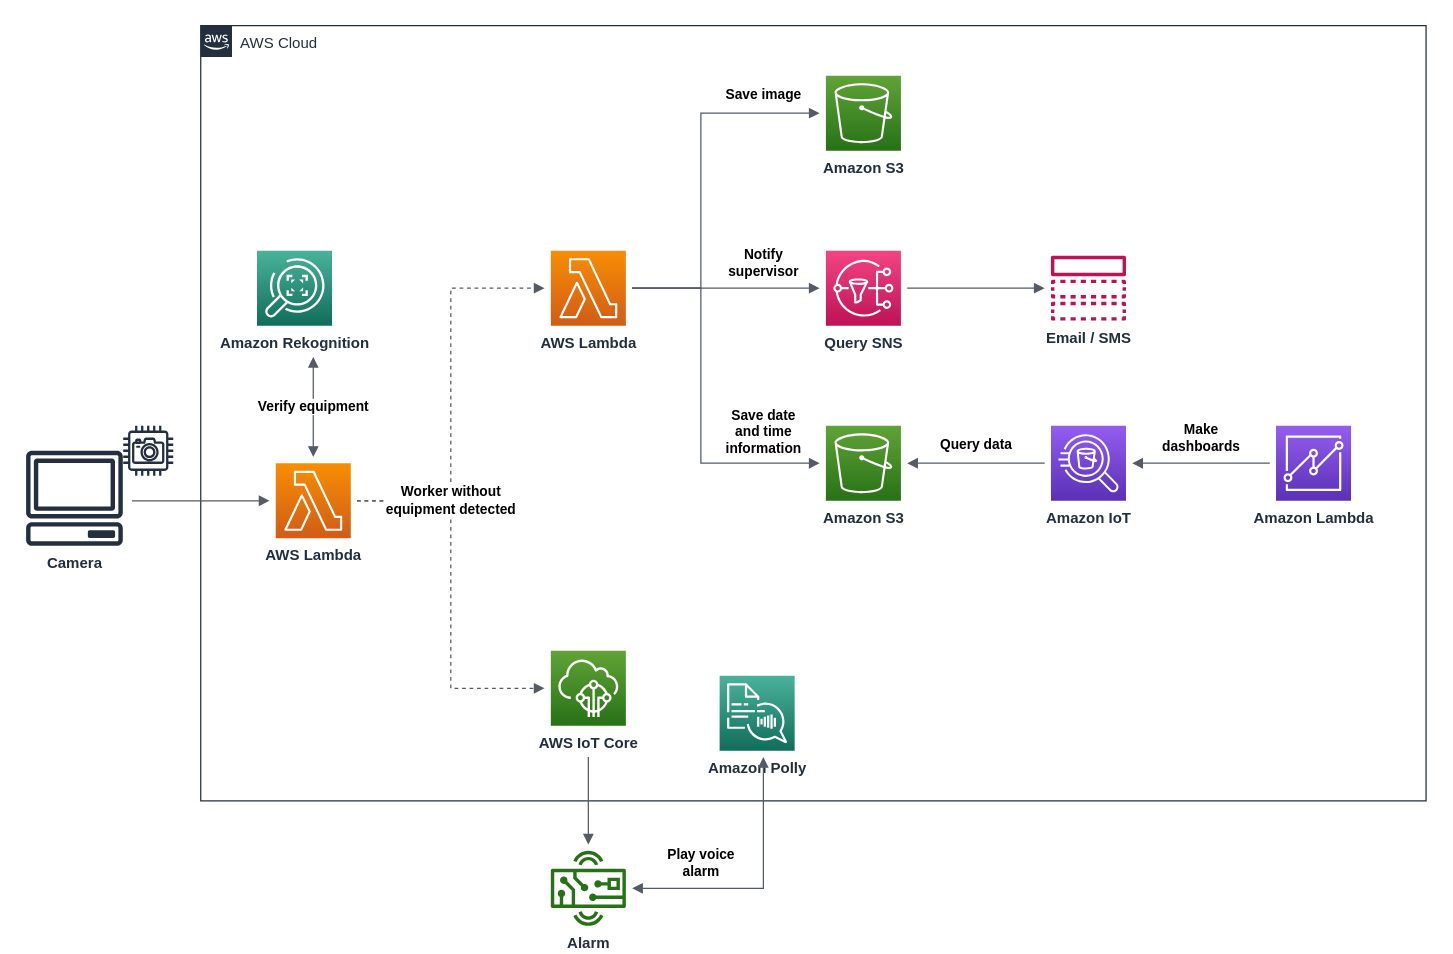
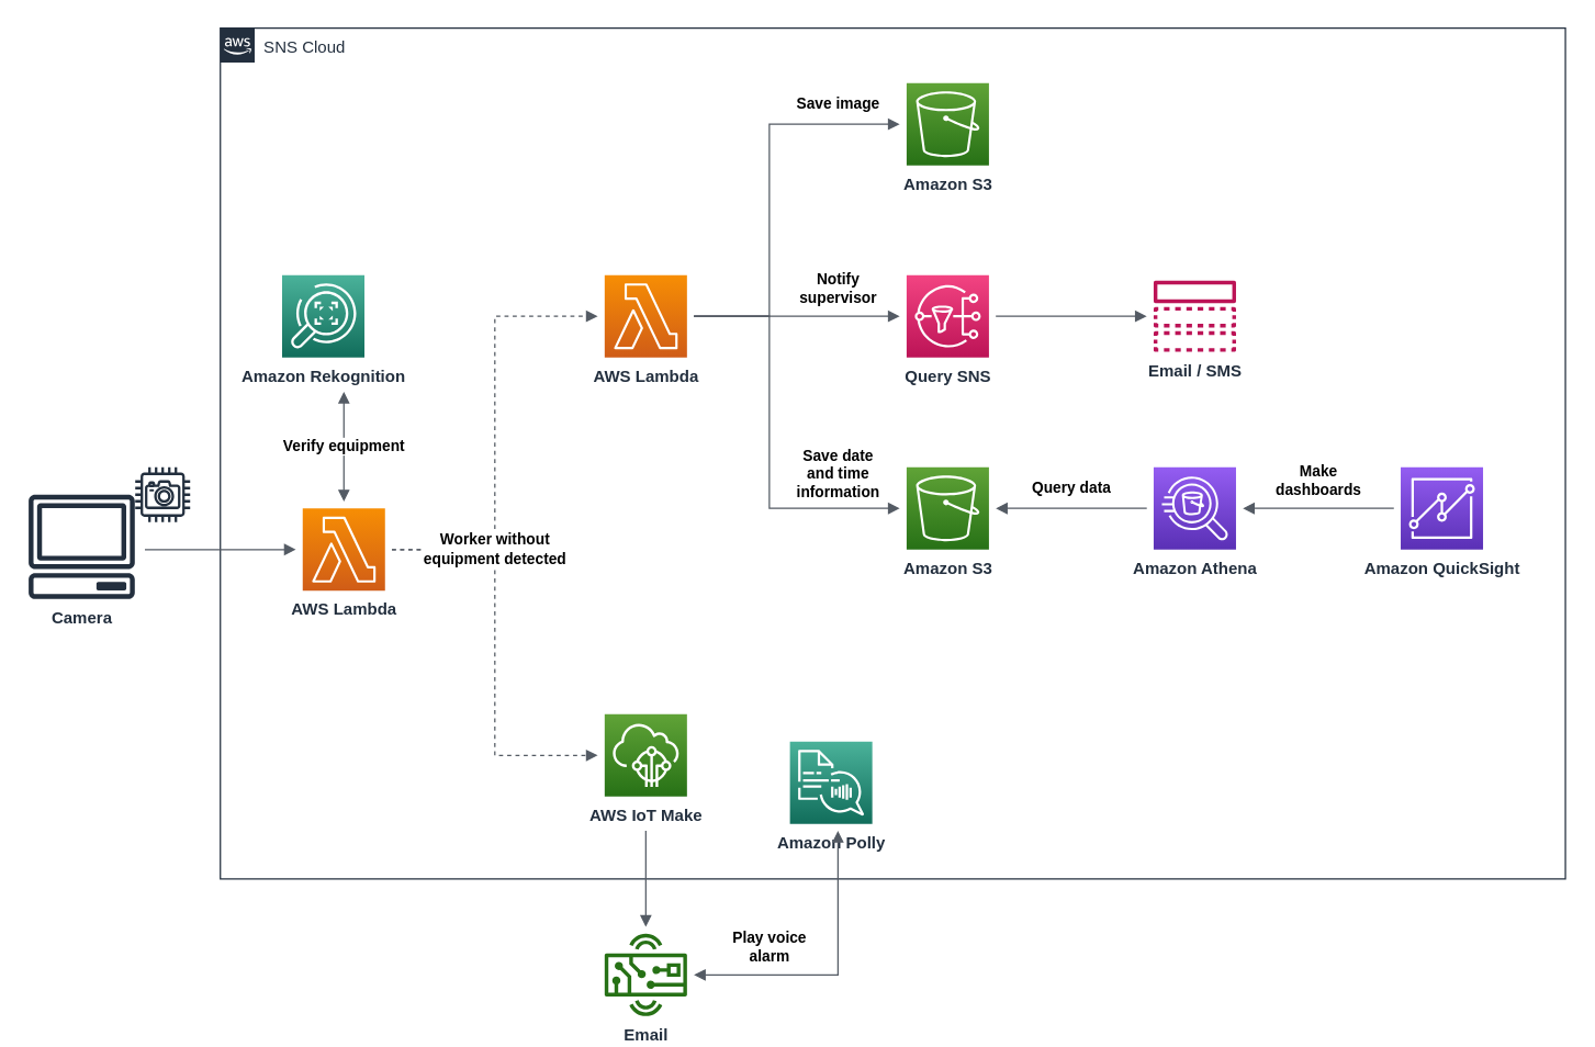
- <mxCell id="2" value="AWS Cloud" style="points=[[0,0],[0.25,0],[0.5,0],[0.75,0],[1,0],[1,0.25],[1,0.5],[1,0.75],[1,1],[0.75,1],[0.5,1],[0.25,1],[0,1],[0,0.75],[0,0.5],[0,0.25]];outlineConnect=0;gradientColor=none;html=1;whiteSpace=wrap;fontSize=12;fontStyle=0;shape=mxgraph.aws4.group;grIcon=mxgraph.aws4.group_aws_cloud_alt;strokeColor=#232F3E;fillColor=none;verticalAlign=top;align=left;spacingLeft=30;fontColor=#232F3E;dashed=0;shadow=0;" parent="1" vertex="1"><mxGeometry x="160" y="20" width="980" height="620" as="geometry" /></mxCell>
+ <mxCell id="2" value="SNS Cloud" style="points=[[0,0],[0.25,0],[0.5,0],[0.75,0],[1,0],[1,0.25],[1,0.5],[1,0.75],[1,1],[0.75,1],[0.5,1],[0.25,1],[0,1],[0,0.75],[0,0.5],[0,0.25]];outlineConnect=0;gradientColor=none;html=1;whiteSpace=wrap;fontSize=12;fontStyle=0;shape=mxgraph.aws4.group;grIcon=mxgraph.aws4.group_aws_cloud_alt;strokeColor=#232F3E;fillColor=none;verticalAlign=top;align=left;spacingLeft=30;fontColor=#232F3E;dashed=0;shadow=0;" parent="1" vertex="1"><mxGeometry x="160" y="20" width="980" height="620" as="geometry" /></mxCell>
- <mxCell id="19" value="&lt;b&gt;Amazon IoT&lt;/b&gt;" style="outlineConnect=0;fontColor=#232F3E;gradientColor=#945DF2;gradientDirection=north;fillColor=#5A30B5;strokeColor=#ffffff;dashed=0;verticalLabelPosition=bottom;verticalAlign=top;align=center;html=1;fontSize=12;fontStyle=0;aspect=fixed;shape=mxgraph.aws4.resourceIcon;resIcon=mxgraph.aws4.athena;" parent="1" vertex="1"><mxGeometry x="840" y="340" width="60" height="60" as="geometry" /></mxCell>
+ <mxCell id="19" value="&lt;b&gt;Amazon Athena&lt;/b&gt;" style="outlineConnect=0;fontColor=#232F3E;gradientColor=#945DF2;gradientDirection=north;fillColor=#5A30B5;strokeColor=#ffffff;dashed=0;verticalLabelPosition=bottom;verticalAlign=top;align=center;html=1;fontSize=12;fontStyle=0;aspect=fixed;shape=mxgraph.aws4.resourceIcon;resIcon=mxgraph.aws4.athena;" parent="1" vertex="1"><mxGeometry x="840" y="340" width="60" height="60" as="geometry" /></mxCell>
- <mxCell id="20" value="&lt;b&gt;Amazon Lambda&lt;br&gt;&lt;/b&gt;" style="outlineConnect=0;fontColor=#232F3E;gradientColor=#945DF2;gradientDirection=north;fillColor=#5A30B5;strokeColor=#ffffff;dashed=0;verticalLabelPosition=bottom;verticalAlign=top;align=center;html=1;fontSize=12;fontStyle=0;aspect=fixed;shape=mxgraph.aws4.resourceIcon;resIcon=mxgraph.aws4.quicksight;" parent="1" vertex="1"><mxGeometry x="1020" y="340" width="60" height="60" as="geometry" /></mxCell>
+ <mxCell id="20" value="&lt;b&gt;Amazon QuickSight&lt;br&gt;&lt;/b&gt;" style="outlineConnect=0;fontColor=#232F3E;gradientColor=#945DF2;gradientDirection=north;fillColor=#5A30B5;strokeColor=#ffffff;dashed=0;verticalLabelPosition=bottom;verticalAlign=top;align=center;html=1;fontSize=12;fontStyle=0;aspect=fixed;shape=mxgraph.aws4.resourceIcon;resIcon=mxgraph.aws4.quicksight;" parent="1" vertex="1"><mxGeometry x="1020" y="340" width="60" height="60" as="geometry" /></mxCell>
- <mxCell id="10" value="&lt;b&gt;AWS IoT Core&lt;/b&gt;" style="outlineConnect=0;fontColor=#232F3E;gradientColor=#60A337;gradientDirection=north;fillColor=#277116;strokeColor=#ffffff;dashed=0;verticalLabelPosition=bottom;verticalAlign=top;align=center;html=1;fontSize=12;fontStyle=0;aspect=fixed;shape=mxgraph.aws4.resourceIcon;resIcon=mxgraph.aws4.iot_core;" parent="1" vertex="1"><mxGeometry x="440" y="520" width="60" height="60" as="geometry" /></mxCell>
+ <mxCell id="10" value="&lt;b&gt;AWS IoT Make&lt;/b&gt;" style="outlineConnect=0;fontColor=#232F3E;gradientColor=#60A337;gradientDirection=north;fillColor=#277116;strokeColor=#ffffff;dashed=0;verticalLabelPosition=bottom;verticalAlign=top;align=center;html=1;fontSize=12;fontStyle=0;aspect=fixed;shape=mxgraph.aws4.resourceIcon;resIcon=mxgraph.aws4.iot_core;" parent="1" vertex="1"><mxGeometry x="440" y="520" width="60" height="60" as="geometry" /></mxCell>
- <mxCell id="27" value="&lt;b&gt;Alarm&lt;br&gt;&lt;/b&gt;" style="outlineConnect=0;fontColor=#232F3E;gradientColor=none;fillColor=#277116;strokeColor=none;dashed=0;verticalLabelPosition=bottom;verticalAlign=top;align=center;html=1;fontSize=12;fontStyle=0;aspect=fixed;shape=mxgraph.aws4.hardware_board;" vertex="1" parent="1"><mxGeometry x="440" y="680" width="60" height="60" as="geometry" /></mxCell>
+ <mxCell id="27" value="&lt;b&gt;Email&lt;br&gt;&lt;/b&gt;" style="outlineConnect=0;fontColor=#232F3E;gradientColor=none;fillColor=#277116;strokeColor=none;dashed=0;verticalLabelPosition=bottom;verticalAlign=top;align=center;html=1;fontSize=12;fontStyle=0;aspect=fixed;shape=mxgraph.aws4.hardware_board;" vertex="1" parent="1"><mxGeometry x="440" y="680" width="60" height="60" as="geometry" /></mxCell>
